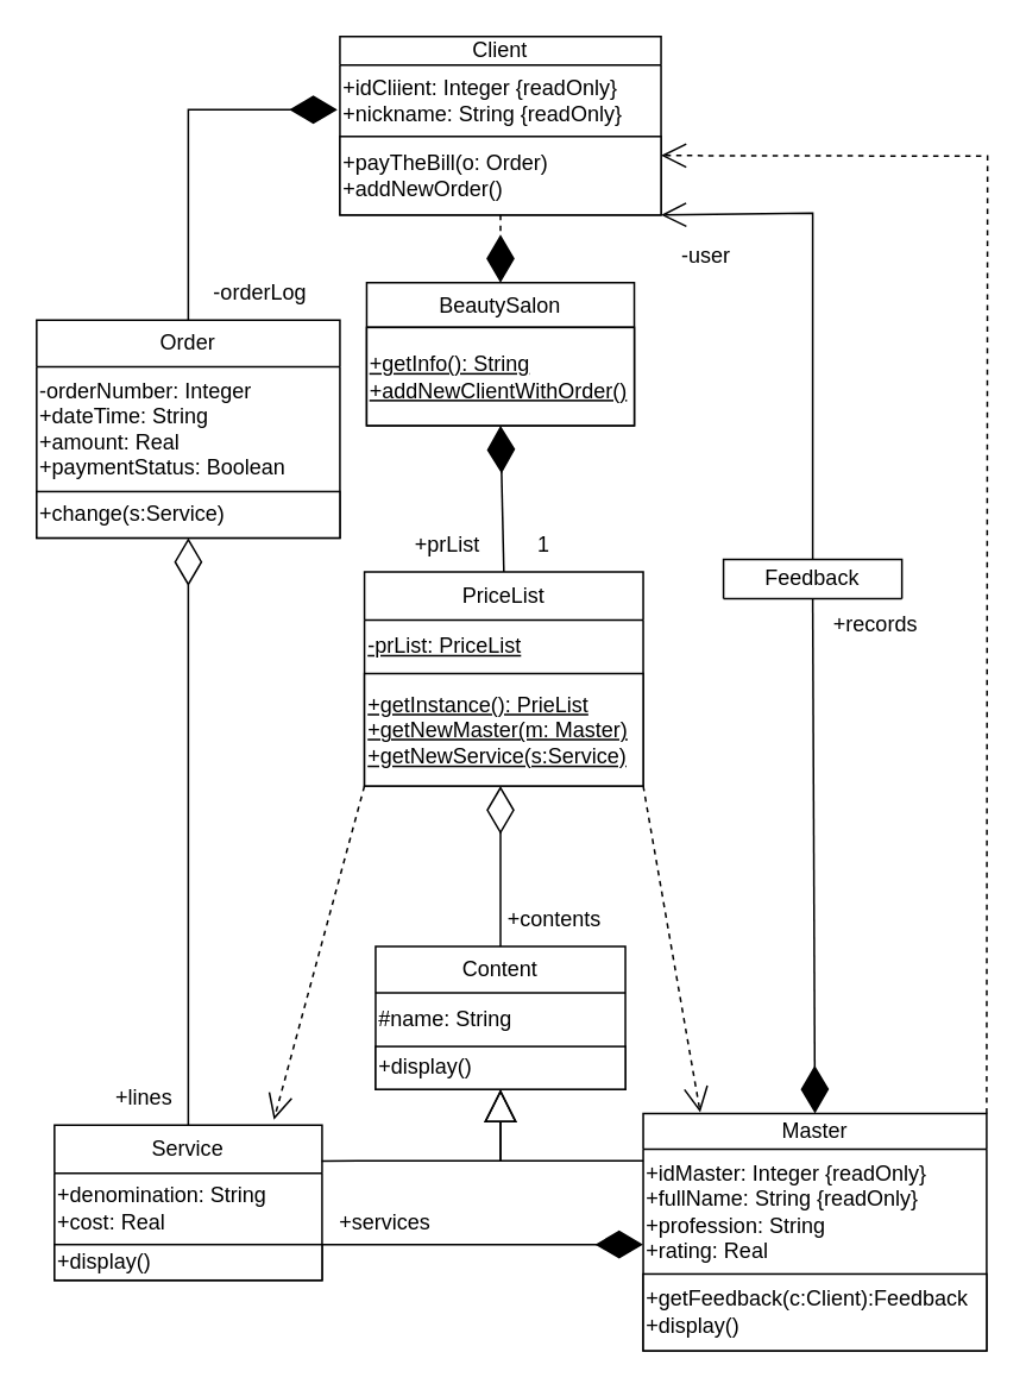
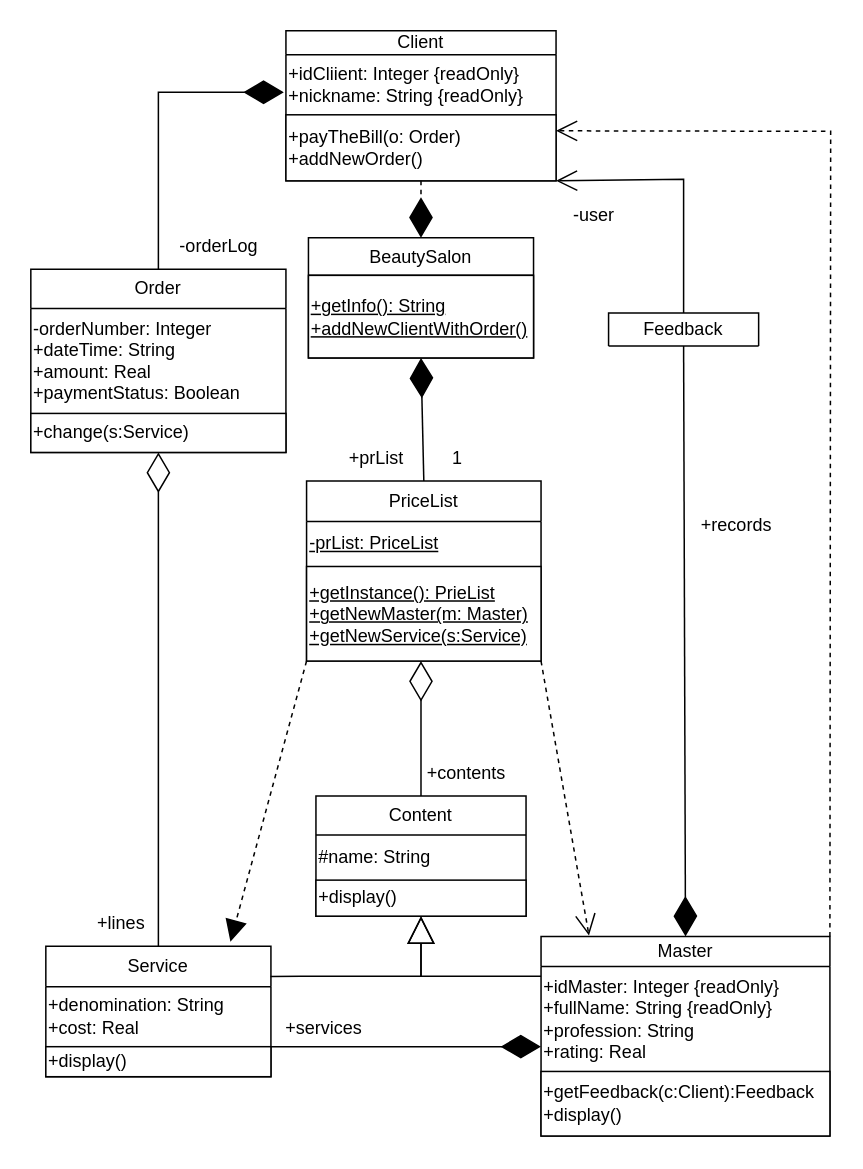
- <mxCell id="17" value="Feedback" style="swimlane;fontStyle=0;childLayout=stackLayout;horizontal=1;startSize=32;fillColor=none;horizontalStack=0;resizeParent=1;resizeParentMax=0;resizeLast=0;collapsible=1;marginBottom=0;whiteSpace=wrap;html=1;" parent="1" vertex="1"><mxGeometry x="405" y="313" width="100" height="22" as="geometry"><mxRectangle x="440" y="262" width="90" height="30" as="alternateBounds" /></mxGeometry></mxCell>
+ <mxCell id="17" value="Feedback" style="swimlane;fontStyle=0;childLayout=stackLayout;horizontal=1;startSize=32;fillColor=none;horizontalStack=0;resizeParent=1;resizeParentMax=0;resizeLast=0;collapsible=1;marginBottom=0;whiteSpace=wrap;html=1;" parent="1" vertex="1"><mxGeometry x="405" y="208" width="100" height="22" as="geometry"><mxRectangle x="440" y="262" width="90" height="30" as="alternateBounds" /></mxGeometry></mxCell>
- <mxCell id="40" value="" style="endArrow=open;endSize=12;dashed=1;html=1;rounded=0;exitX=0;exitY=1;exitDx=0;exitDy=0;entryX=0.82;entryY=-0.034;entryDx=0;entryDy=0;entryPerimeter=0;" parent="1" source="20" target="5" edge="1"><mxGeometry width="160" relative="1" as="geometry"><mxPoint x="190" y="429.5" as="sourcePoint" /><mxPoint x="60" y="433" as="targetPoint" /></mxGeometry></mxCell>
+ <mxCell id="40" value="" style="endArrow=block;endSize=12;dashed=1;html=1;rounded=0;exitX=0;exitY=1;exitDx=0;exitDy=0;entryX=0.82;entryY=-0.034;entryDx=0;entryDy=0;entryPerimeter=0;" parent="1" source="20" target="5" edge="1"><mxGeometry width="160" relative="1" as="geometry"><mxPoint x="190" y="429.5" as="sourcePoint" /><mxPoint x="60" y="433" as="targetPoint" /></mxGeometry></mxCell>
